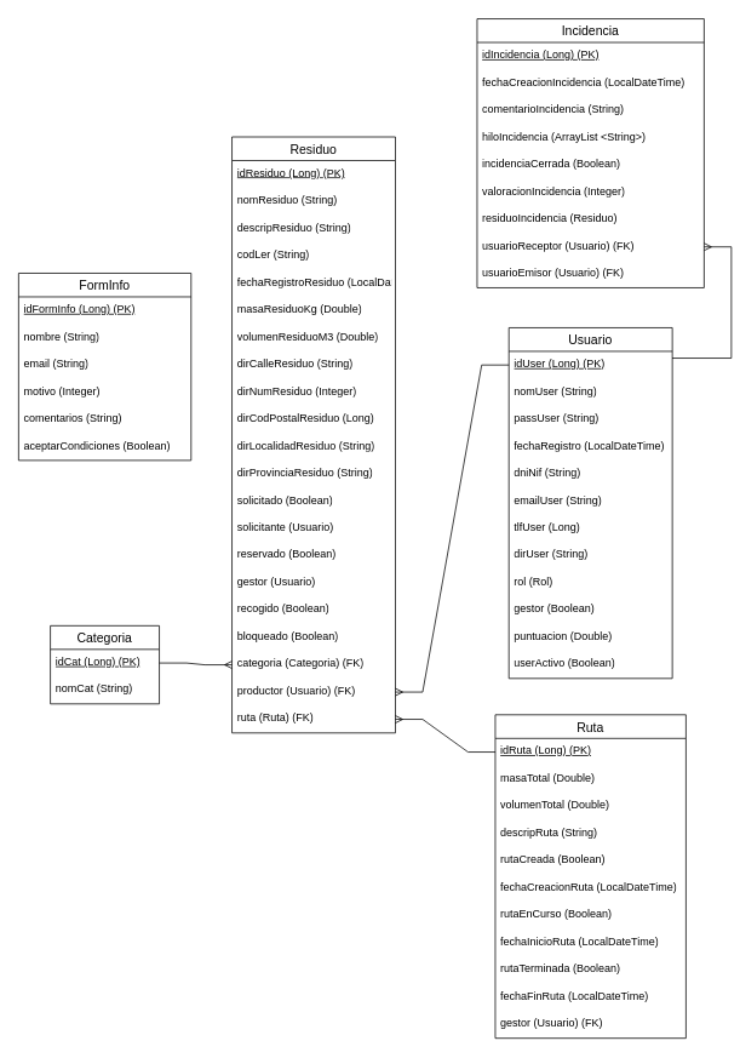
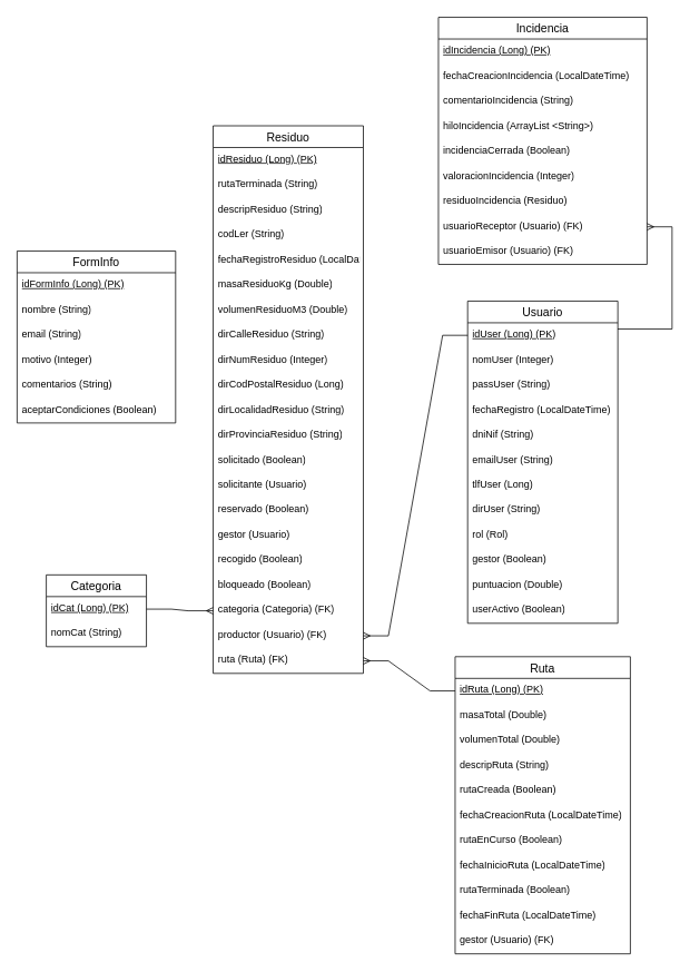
- <mxCell id="7" value="nomResiduo (String)" style="text;strokeColor=none;fillColor=none;spacingLeft=4;spacingRight=4;overflow=hidden;rotatable=0;points=[[0,0.5],[1,0.5]];portConstraint=eastwest;fontSize=12;whiteSpace=wrap;html=1;" vertex="1" parent="5"><mxGeometry y="56" width="180" height="30" as="geometry" /></mxCell>
+ <mxCell id="7" value="rutaTerminada (String)" style="text;strokeColor=none;fillColor=none;spacingLeft=4;spacingRight=4;overflow=hidden;rotatable=0;points=[[0,0.5],[1,0.5]];portConstraint=eastwest;fontSize=12;whiteSpace=wrap;html=1;" vertex="1" parent="5"><mxGeometry y="56" width="180" height="30" as="geometry" /></mxCell>
- <mxCell id="29" value="nomUser (String)" style="text;strokeColor=none;fillColor=none;spacingLeft=4;spacingRight=4;overflow=hidden;rotatable=0;points=[[0,0.5],[1,0.5]];portConstraint=eastwest;fontSize=12;whiteSpace=wrap;html=1;" vertex="1" parent="27"><mxGeometry y="56" width="180" height="30" as="geometry" /></mxCell>
+ <mxCell id="29" value="nomUser (Integer)" style="text;strokeColor=none;fillColor=none;spacingLeft=4;spacingRight=4;overflow=hidden;rotatable=0;points=[[0,0.5],[1,0.5]];portConstraint=eastwest;fontSize=12;whiteSpace=wrap;html=1;" vertex="1" parent="27"><mxGeometry y="56" width="180" height="30" as="geometry" /></mxCell>
